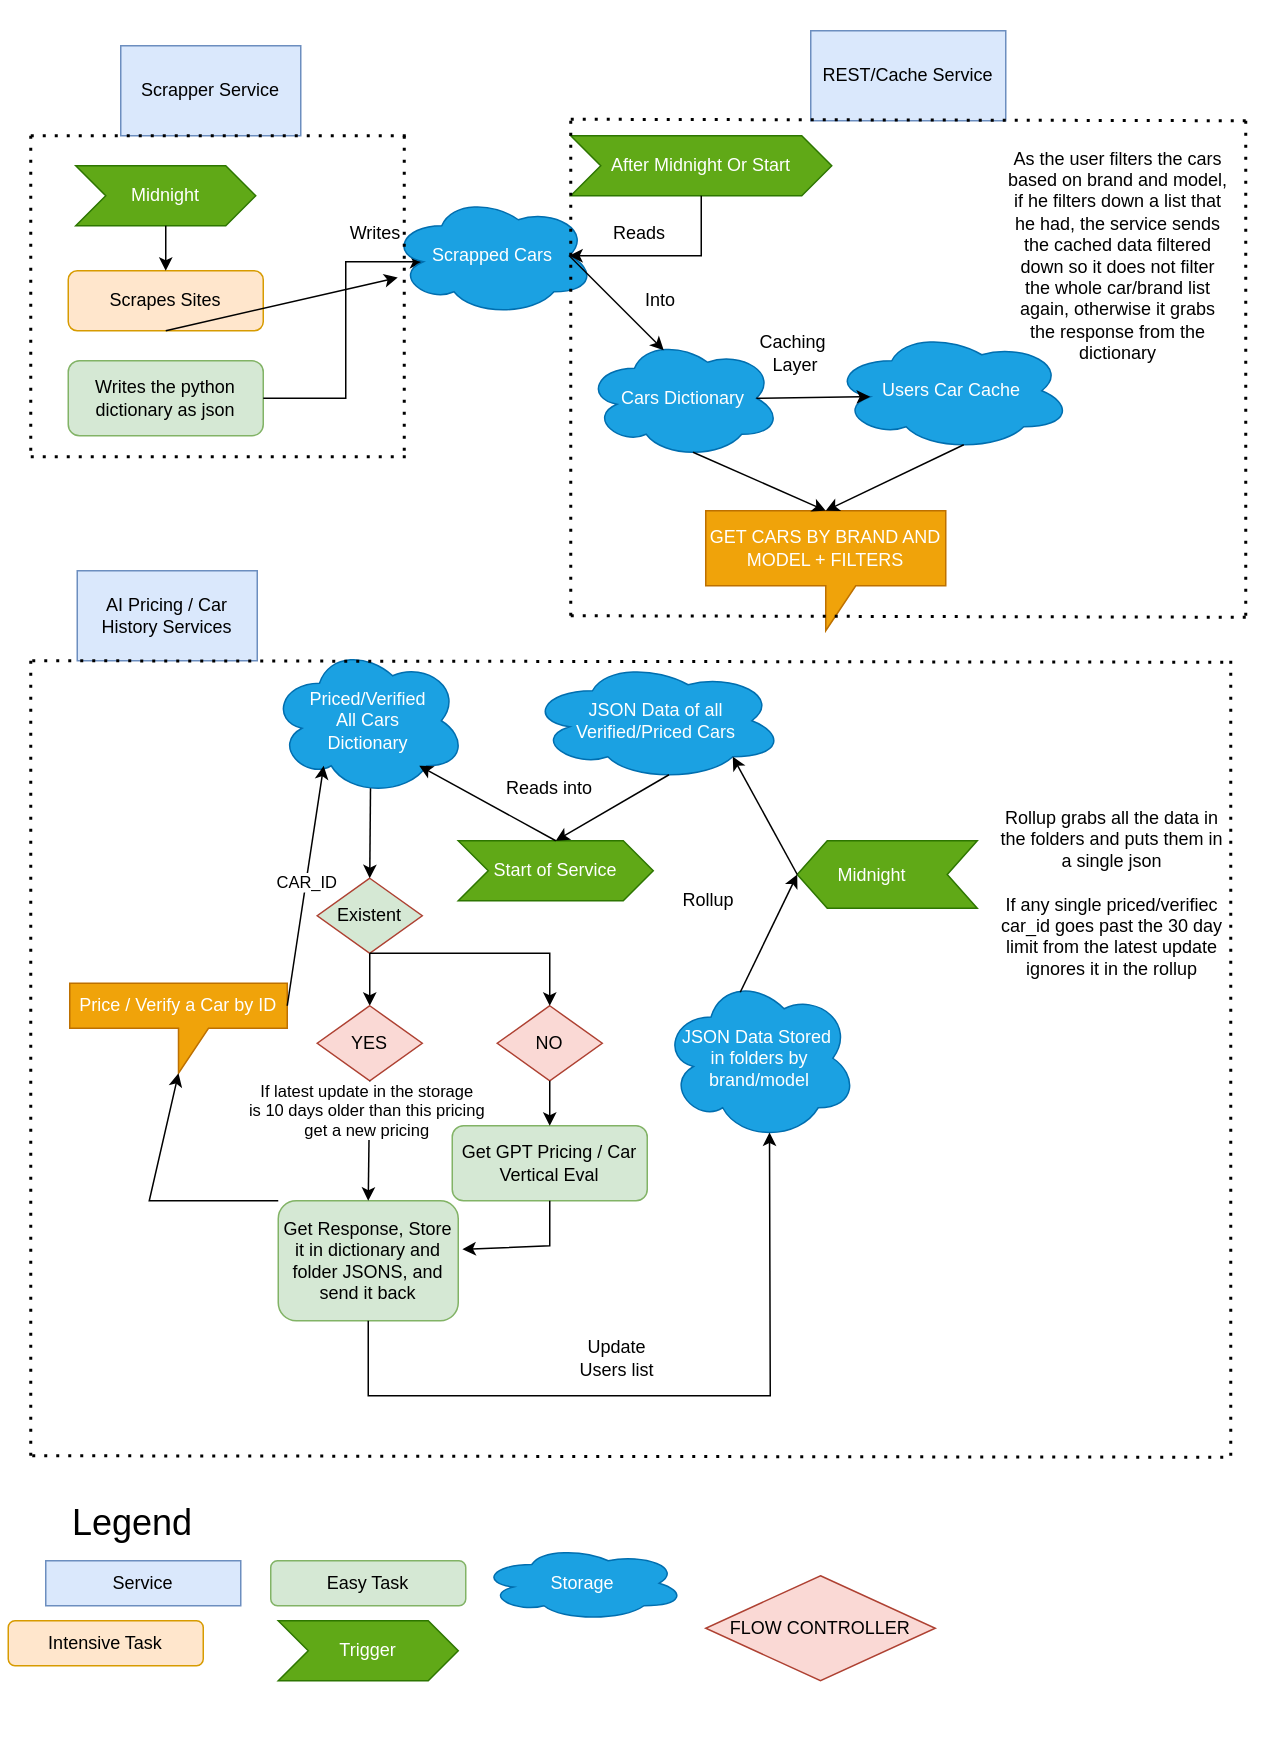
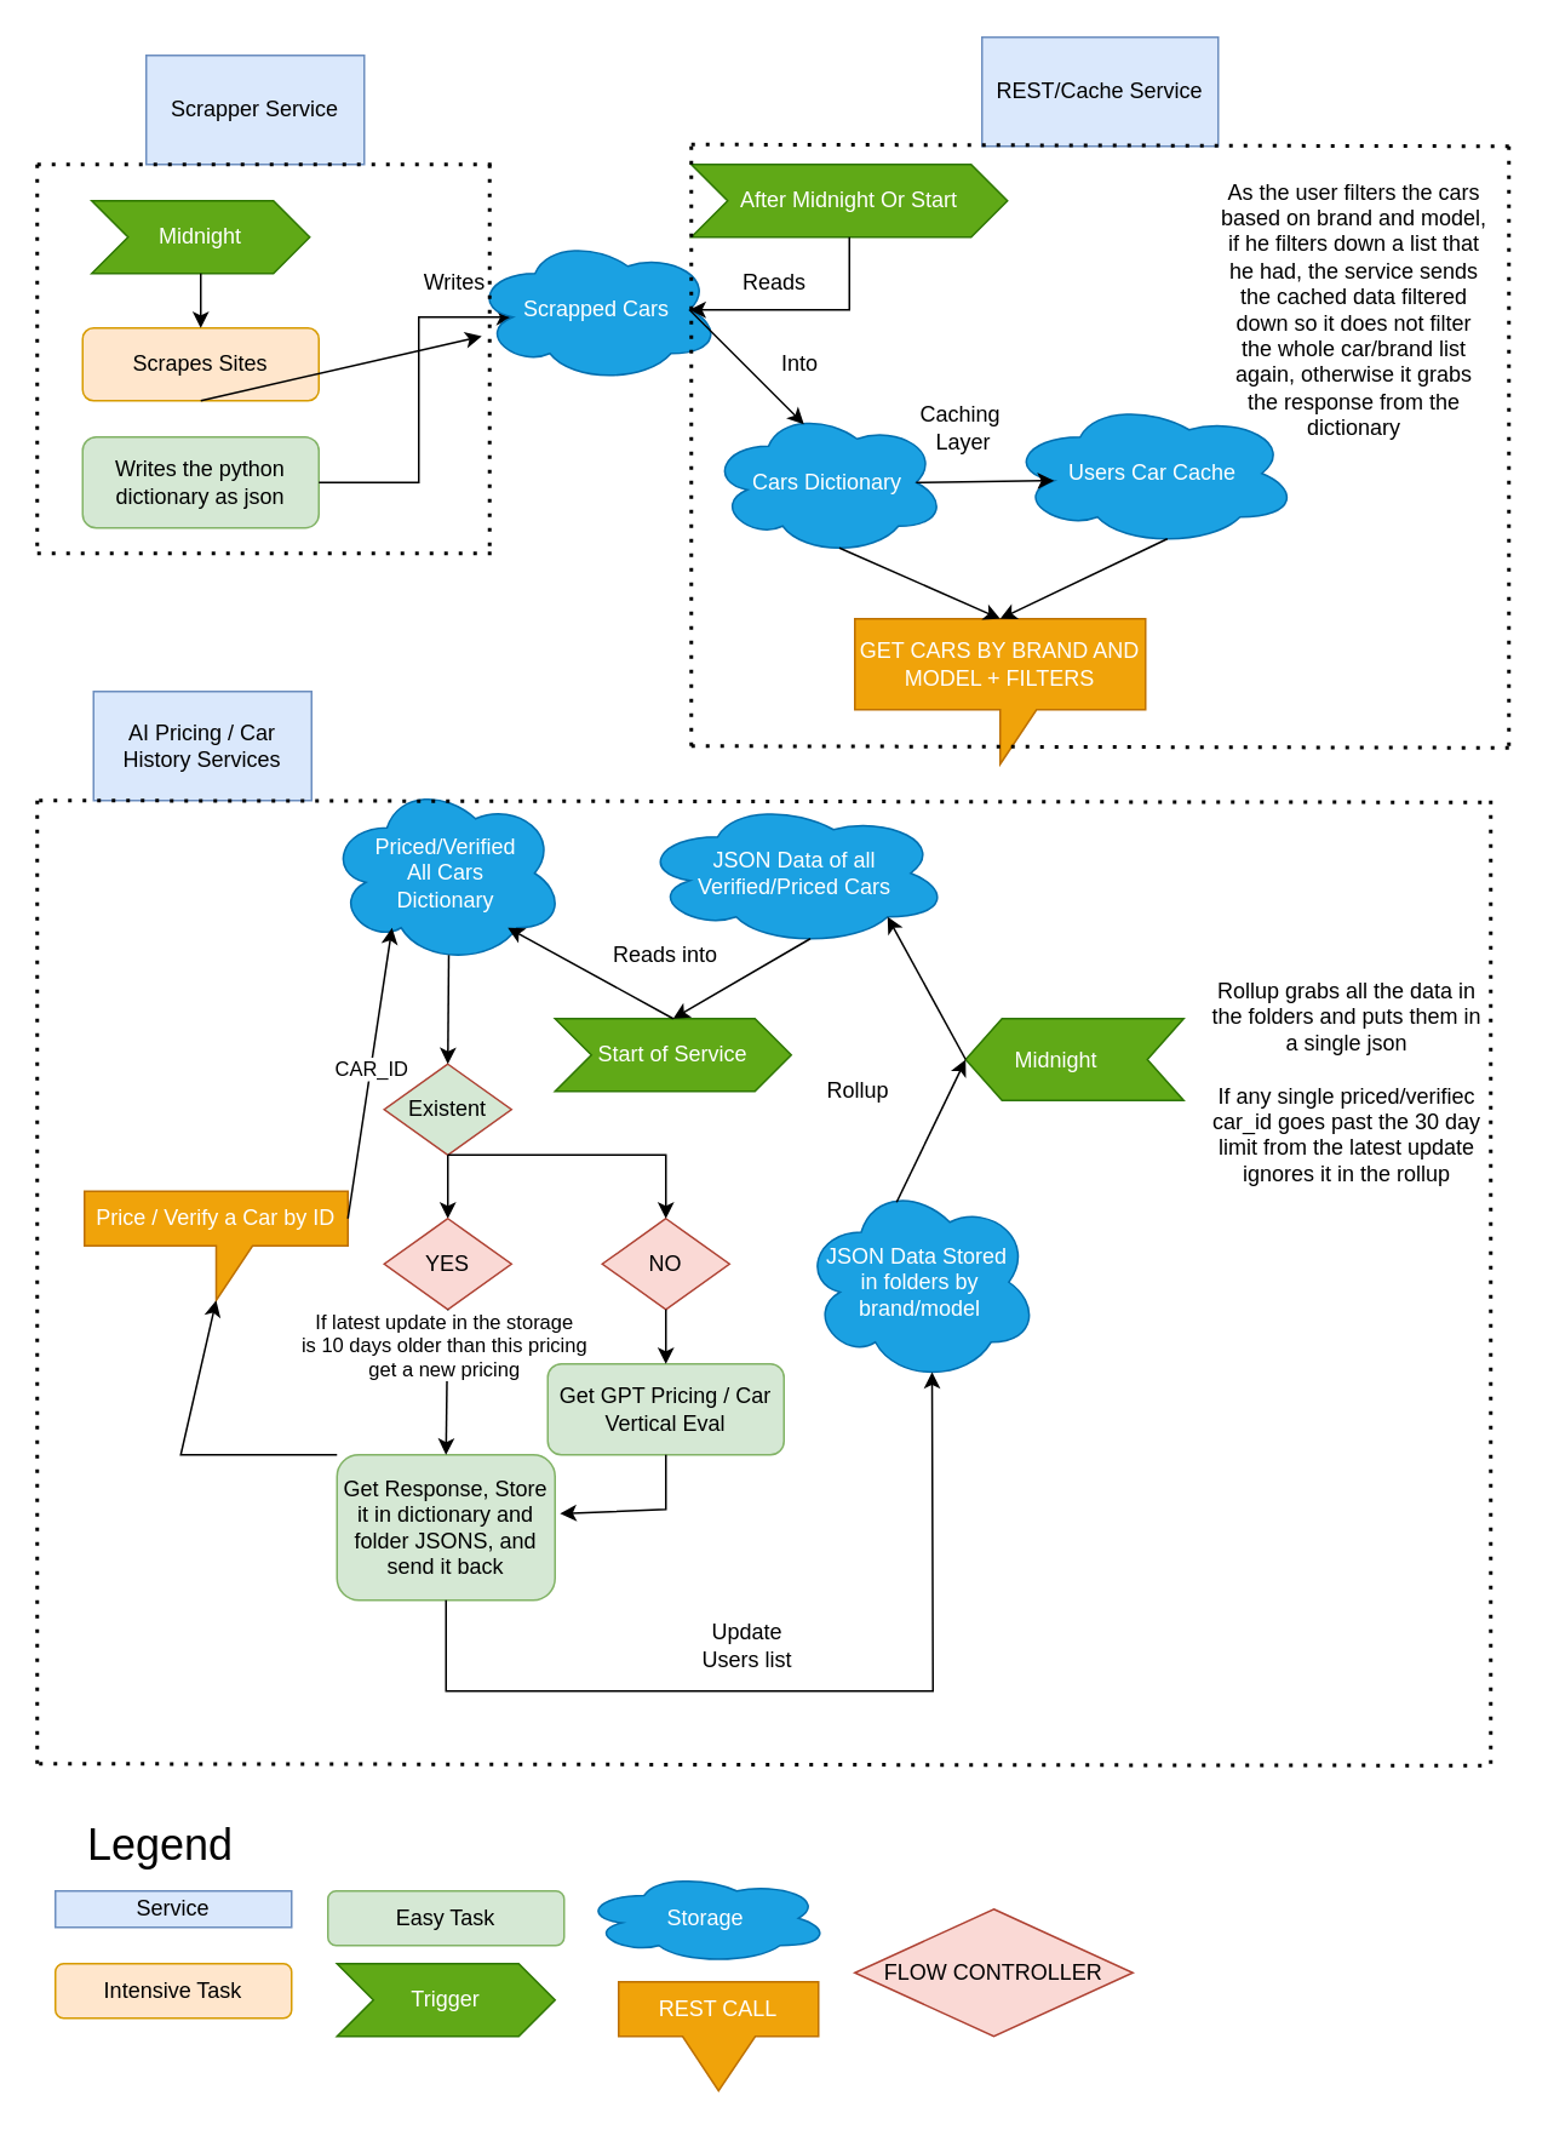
- <mxCell id="25" value="Service" style="rounded=0;whiteSpace=wrap;html=1;fillColor=#dae8fc;strokeColor=#6c8ebf;" vertex="1" parent="1"><mxGeometry x="30" y="1040" width="130" height="30" as="geometry" /></mxCell>
+ <mxCell id="25" value="Service" style="rounded=0;whiteSpace=wrap;html=1;fillColor=#dae8fc;strokeColor=#6c8ebf;" vertex="1" parent="1"><mxGeometry x="30" y="1040" width="130" height="20" as="geometry" /></mxCell>
- <mxCell id="26" value="Intensive Task" style="rounded=1;whiteSpace=wrap;html=1;fillColor=#ffe6cc;strokeColor=#d79b00;" vertex="1" parent="1"><mxGeometry x="5" y="1080" width="130" height="30" as="geometry" /></mxCell>
+ <mxCell id="26" value="Intensive Task" style="rounded=1;whiteSpace=wrap;html=1;fillColor=#ffe6cc;strokeColor=#d79b00;" vertex="1" parent="1"><mxGeometry x="30" y="1080" width="130" height="30" as="geometry" /></mxCell>
+ <mxCell id="30" value="REST CALL" style="shape=callout;whiteSpace=wrap;html=1;perimeter=calloutPerimeter;fillColor=#f0a30a;fontColor=#FFFFFF;strokeColor=#BD7000;size=30;position=0.32;position2=0.5;base=40;" vertex="1" parent="1"><mxGeometry x="340" y="1090" width="110" height="60" as="geometry" /></mxCell>
